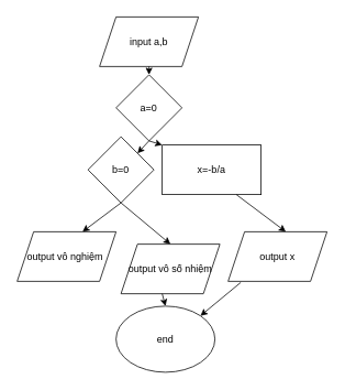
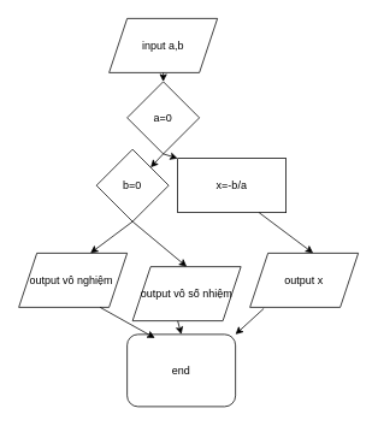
+ <mxCell id="18" value="" style="endArrow=classic;html=1;rounded=0;entryX=0.256;entryY=0.05;entryDx=0;entryDy=0;entryPerimeter=0;exitX=0.75;exitY=1;exitDx=0;exitDy=0;" edge="1" parent="1" source="6" target="15"><mxGeometry width="50" height="50" relative="1" as="geometry"><mxPoint x="266" y="390" as="sourcePoint" /><mxPoint x="316" y="340" as="targetPoint" /></mxGeometry></mxCell>
- <mxCell id="15" value="end" style="ellipse;whiteSpace=wrap;html=1;" vertex="1" parent="1"><mxGeometry x="140" y="370" width="120" height="80" as="geometry" /></mxCell>
+ <mxCell id="15" value="end" style="whiteSpace=wrap;html=1;rounded=1;" vertex="1" parent="1"><mxGeometry x="140" y="370" width="120" height="80" as="geometry" /></mxCell>
